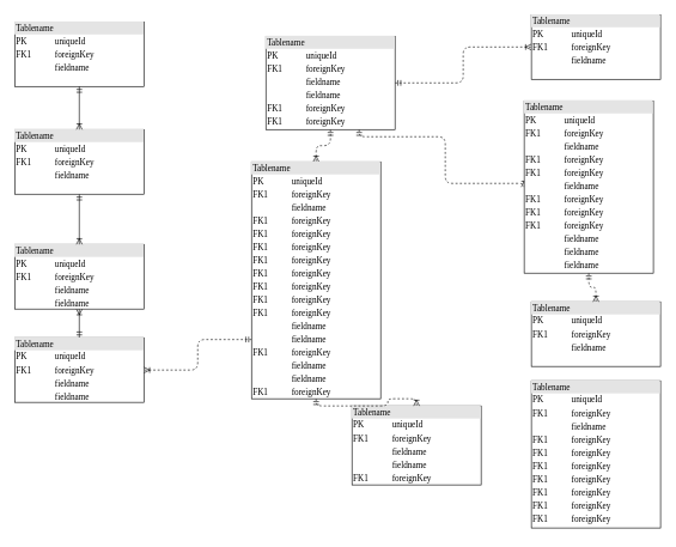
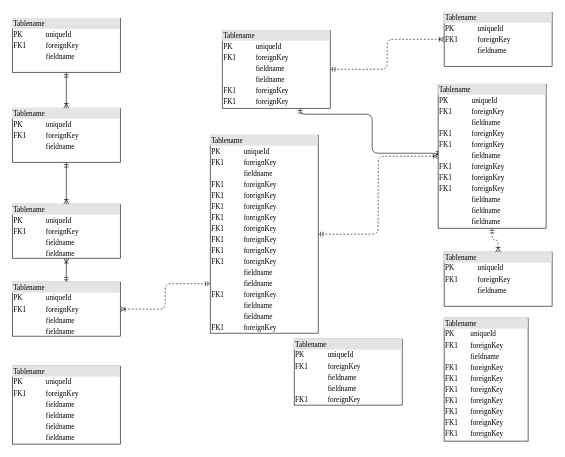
- <mxCell id="3" style="edgeStyle=orthogonalEdgeStyle;html=1;entryX=0.5;entryY=0;dashed=1;labelBackgroundColor=none;startArrow=ERmandOne;endArrow=ERoneToMany;fontFamily=Verdana;fontSize=12;align=left;" parent="1" source="6" target="16" edge="1"><mxGeometry relative="1" as="geometry" /></mxCell>
- <mxCell id="4" style="edgeStyle=orthogonalEdgeStyle;html=1;dashed=1;labelBackgroundColor=none;startArrow=ERmandOne;endArrow=ERoneToMany;fontFamily=Verdana;fontSize=12;align=left;entryX=0;entryY=0.5;" parent="1" source="6" target="19" edge="1"><mxGeometry relative="1" as="geometry"><Array as="points"><mxPoint x="500" y="190" /><mxPoint x="620" y="190" /><mxPoint x="620" y="255" /></Array></mxGeometry></mxCell>
+ <mxCell id="4" style="edgeStyle=orthogonalEdgeStyle;html=1;dashed=0;labelBackgroundColor=none;startArrow=ERmandOne;endArrow=ERoneToMany;fontFamily=Verdana;fontSize=12;align=left;entryX=0;entryY=0.5;" parent="1" source="6" target="19" edge="1"><mxGeometry relative="1" as="geometry"><Array as="points"><mxPoint x="500" y="190" /><mxPoint x="620" y="190" /><mxPoint x="620" y="255" /></Array></mxGeometry></mxCell>
- <mxCell id="15" style="edgeStyle=orthogonalEdgeStyle;html=1;entryX=0.5;entryY=0;labelBackgroundColor=none;startArrow=ERmandOne;endArrow=ERoneToMany;fontFamily=Verdana;fontSize=12;align=left;dashed=1;" parent="1" source="16" target="14" edge="1"><mxGeometry relative="1" as="geometry" /></mxCell>
+ <mxCell id="15" style="edgeStyle=orthogonalEdgeStyle;html=1;labelBackgroundColor=none;startArrow=ERmandOne;endArrow=ERoneToMany;fontFamily=Verdana;fontSize=12;align=left;dashed=1;" parent="1" source="16" target="19" edge="1"><mxGeometry relative="1" as="geometry" /></mxCell>
- <mxCell id="13" value="&lt;div style=&quot;box-sizing: border-box ; width: 100% ; background: #e4e4e4 ; padding: 2px&quot;&gt;Tablename&lt;/div&gt;&lt;table style=&quot;width: 100% ; font-size: 1em&quot; cellpadding=&quot;2&quot; cellspacing=&quot;0&quot;&gt;&lt;tbody&gt;&lt;tr&gt;&lt;td&gt;PK&lt;/td&gt;&lt;td&gt;uniqueId&lt;/td&gt;&lt;/tr&gt;&lt;tr&gt;&lt;td&gt;FK1&lt;/td&gt;&lt;td&gt;foreignKey&lt;/td&gt;&lt;/tr&gt;&lt;tr&gt;&lt;td&gt;&lt;/td&gt;&lt;td&gt;fieldname&lt;/td&gt;&lt;/tr&gt;&lt;tr&gt;&lt;td&gt;FK1&lt;br&gt;&lt;/td&gt;&lt;td&gt;foreignKey&lt;br&gt;&lt;/td&gt;&lt;/tr&gt;&lt;tr&gt;&lt;td&gt;FK1&lt;br&gt;&lt;/td&gt;&lt;td&gt;foreignKey&lt;br&gt;&lt;/td&gt;&lt;/tr&gt;&lt;tr&gt;&lt;td&gt;FK1&lt;br&gt;&lt;/td&gt;&lt;td&gt;foreignKey&lt;br&gt;&lt;/td&gt;&lt;/tr&gt;&lt;tr&gt;&lt;td&gt;FK1&lt;br&gt;&lt;/td&gt;&lt;td&gt;foreignKey&lt;br&gt;&lt;/td&gt;&lt;/tr&gt;&lt;tr&gt;&lt;td&gt;FK1&lt;br&gt;&lt;/td&gt;&lt;td&gt;foreignKey&lt;br&gt;&lt;/td&gt;&lt;/tr&gt;&lt;tr&gt;&lt;td&gt;FK1&lt;br&gt;&lt;/td&gt;&lt;td&gt;foreignKey&lt;br&gt;&lt;/td&gt;&lt;/tr&gt;&lt;tr&gt;&lt;td&gt;FK1&lt;br&gt;&lt;/td&gt;&lt;td&gt;foreignKey&lt;br&gt;&lt;/td&gt;&lt;/tr&gt;&lt;/tbody&gt;&lt;/table&gt;" style="verticalAlign=top;align=left;overflow=fill;html=1;rounded=0;shadow=0;comic=0;labelBackgroundColor=none;strokeWidth=1;fontFamily=Verdana;fontSize=12" parent="1" vertex="1"><mxGeometry x="740" y="530" width="180" height="205" as="geometry" /></mxCell>
+ <mxCell id="13" value="&lt;div style=&quot;box-sizing: border-box ; width: 100% ; background: #e4e4e4 ; padding: 2px&quot;&gt;Tablename&lt;/div&gt;&lt;table style=&quot;width: 100% ; font-size: 1em&quot; cellpadding=&quot;2&quot; cellspacing=&quot;0&quot;&gt;&lt;tbody&gt;&lt;tr&gt;&lt;td&gt;PK&lt;/td&gt;&lt;td&gt;uniqueId&lt;/td&gt;&lt;/tr&gt;&lt;tr&gt;&lt;td&gt;FK1&lt;/td&gt;&lt;td&gt;foreignKey&lt;/td&gt;&lt;/tr&gt;&lt;tr&gt;&lt;td&gt;&lt;/td&gt;&lt;td&gt;fieldname&lt;/td&gt;&lt;/tr&gt;&lt;tr&gt;&lt;td&gt;FK1&lt;br&gt;&lt;/td&gt;&lt;td&gt;foreignKey&lt;br&gt;&lt;/td&gt;&lt;/tr&gt;&lt;tr&gt;&lt;td&gt;FK1&lt;br&gt;&lt;/td&gt;&lt;td&gt;foreignKey&lt;br&gt;&lt;/td&gt;&lt;/tr&gt;&lt;tr&gt;&lt;td&gt;FK1&lt;br&gt;&lt;/td&gt;&lt;td&gt;foreignKey&lt;br&gt;&lt;/td&gt;&lt;/tr&gt;&lt;tr&gt;&lt;td&gt;FK1&lt;br&gt;&lt;/td&gt;&lt;td&gt;foreignKey&lt;br&gt;&lt;/td&gt;&lt;/tr&gt;&lt;tr&gt;&lt;td&gt;FK1&lt;br&gt;&lt;/td&gt;&lt;td&gt;foreignKey&lt;br&gt;&lt;/td&gt;&lt;/tr&gt;&lt;tr&gt;&lt;td&gt;FK1&lt;br&gt;&lt;/td&gt;&lt;td&gt;foreignKey&lt;br&gt;&lt;/td&gt;&lt;/tr&gt;&lt;tr&gt;&lt;td&gt;FK1&lt;br&gt;&lt;/td&gt;&lt;td&gt;foreignKey&lt;br&gt;&lt;/td&gt;&lt;/tr&gt;&lt;/tbody&gt;&lt;/table&gt;" style="verticalAlign=top;align=left;overflow=fill;html=1;rounded=0;shadow=0;comic=0;labelBackgroundColor=none;strokeWidth=1;fontFamily=Verdana;fontSize=12" parent="1" vertex="1"><mxGeometry x="740" y="530" width="140" height="205" as="geometry" /></mxCell>
+ <mxCell id="21" value="&lt;div style=&quot;box-sizing: border-box ; width: 100% ; background: #e4e4e4 ; padding: 2px&quot;&gt;Tablename&lt;/div&gt;&lt;table style=&quot;width: 100% ; font-size: 1em&quot; cellpadding=&quot;2&quot; cellspacing=&quot;0&quot;&gt;&lt;tbody&gt;&lt;tr&gt;&lt;td&gt;PK&lt;/td&gt;&lt;td&gt;uniqueId&lt;/td&gt;&lt;/tr&gt;&lt;tr&gt;&lt;td&gt;FK1&lt;/td&gt;&lt;td&gt;foreignKey&lt;/td&gt;&lt;/tr&gt;&lt;tr&gt;&lt;td&gt;&lt;/td&gt;&lt;td&gt;fieldname&lt;/td&gt;&lt;/tr&gt;&lt;tr&gt;&lt;td&gt;&lt;br&gt;&lt;/td&gt;&lt;td&gt;fieldname&lt;br&gt;&lt;/td&gt;&lt;/tr&gt;&lt;tr&gt;&lt;td&gt;&lt;br&gt;&lt;/td&gt;&lt;td&gt;fieldname&lt;br&gt;&lt;/td&gt;&lt;/tr&gt;&lt;tr&gt;&lt;td&gt;&lt;br&gt;&lt;/td&gt;&lt;td&gt;fieldname&lt;br&gt;&lt;/td&gt;&lt;/tr&gt;&lt;/tbody&gt;&lt;/table&gt;" style="verticalAlign=top;align=left;overflow=fill;html=1;rounded=0;shadow=0;comic=0;labelBackgroundColor=none;strokeWidth=1;fontFamily=Verdana;fontSize=12" parent="1" vertex="1"><mxGeometry x="20" y="610" width="180" height="130" as="geometry" /></mxCell>
